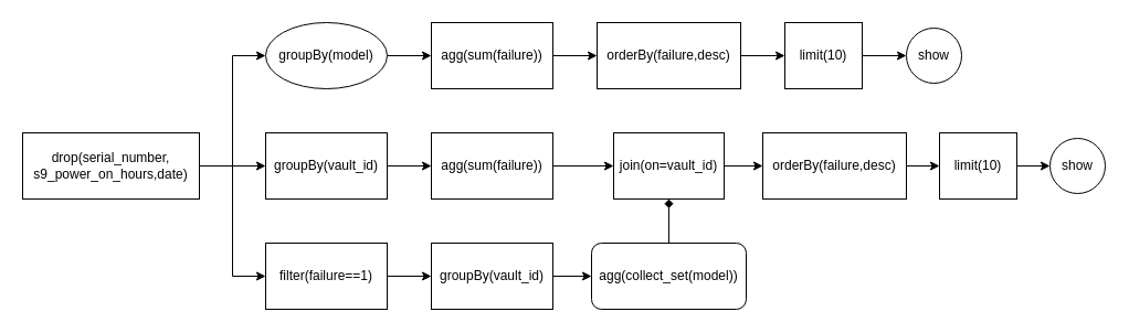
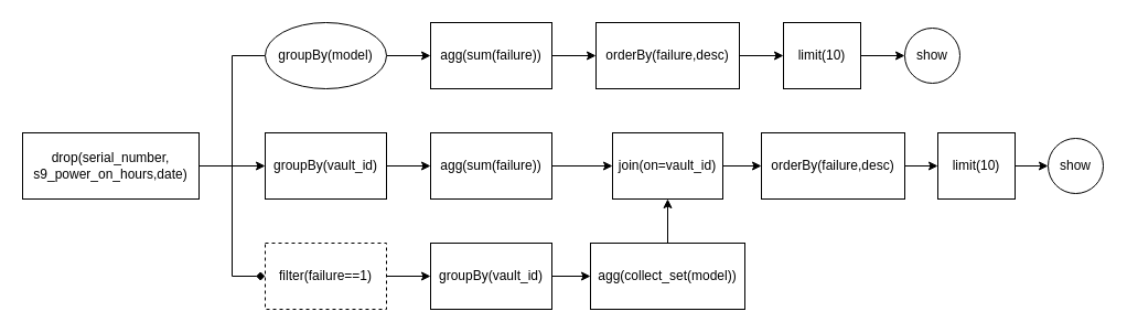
- <mxCell id="3" style="edgeStyle=orthogonalEdgeStyle;rounded=0;orthogonalLoop=1;jettySize=auto;html=1;exitX=1;exitY=0.5;exitDx=0;exitDy=0;entryX=0;entryY=0.5;entryDx=0;entryDy=0;" parent="1" source="5" target="7" edge="1"><mxGeometry relative="1" as="geometry" /></mxCell>
+ <mxCell id="3" style="edgeStyle=orthogonalEdgeStyle;rounded=0;orthogonalLoop=1;jettySize=auto;html=1;exitX=1;exitY=0.5;exitDx=0;exitDy=0;entryX=0;entryY=0.5;entryDx=0;entryDy=0;endArrow=none;" parent="1" source="5" target="7" edge="1"><mxGeometry relative="1" as="geometry" /></mxCell>
- <mxCell id="22" style="edgeStyle=orthogonalEdgeStyle;rounded=0;orthogonalLoop=1;jettySize=auto;html=1;exitX=0.5;exitY=0;exitDx=0;exitDy=0;entryX=0.5;entryY=1;entryDx=0;entryDy=0;endArrow=diamond;" parent="1" source="23" target="25" edge="1"><mxGeometry relative="1" as="geometry" /></mxCell>
+ <mxCell id="22" style="edgeStyle=orthogonalEdgeStyle;rounded=0;orthogonalLoop=1;jettySize=auto;html=1;exitX=0.5;exitY=0;exitDx=0;exitDy=0;entryX=0.5;entryY=1;entryDx=0;entryDy=0;" parent="1" source="23" target="25" edge="1"><mxGeometry relative="1" as="geometry" /></mxCell>
- <mxCell id="4" style="edgeStyle=orthogonalEdgeStyle;rounded=0;orthogonalLoop=1;jettySize=auto;html=1;exitX=1;exitY=0.5;exitDx=0;exitDy=0;entryX=0;entryY=0.5;entryDx=0;entryDy=0;" parent="1" source="5" target="17" edge="1"><mxGeometry relative="1" as="geometry" /></mxCell>
+ <mxCell id="4" style="edgeStyle=orthogonalEdgeStyle;rounded=0;orthogonalLoop=1;jettySize=auto;html=1;exitX=1;exitY=0.5;exitDx=0;exitDy=0;entryX=0;entryY=0.5;entryDx=0;entryDy=0;endArrow=diamond;" parent="1" source="5" target="17" edge="1"><mxGeometry relative="1" as="geometry" /></mxCell>
- <mxCell id="17" value="filter(failure==1)" style="rounded=0;whiteSpace=wrap;html=1;" parent="1" vertex="1"><mxGeometry x="240" y="220" width="110" height="60" as="geometry" /></mxCell>
+ <mxCell id="17" value="filter(failure==1)" style="rounded=0;whiteSpace=wrap;html=1;dashed=1;" parent="1" vertex="1"><mxGeometry x="240" y="220" width="110" height="60" as="geometry" /></mxCell>
- <mxCell id="23" value="agg(collect_set(model))" style="whiteSpace=wrap;html=1;rounded=1;" parent="1" vertex="1"><mxGeometry x="535" y="220" width="140" height="60" as="geometry" /></mxCell>
+ <mxCell id="23" value="agg(collect_set(model))" style="rounded=0;whiteSpace=wrap;html=1;" parent="1" vertex="1"><mxGeometry x="535" y="220" width="140" height="60" as="geometry" /></mxCell>
